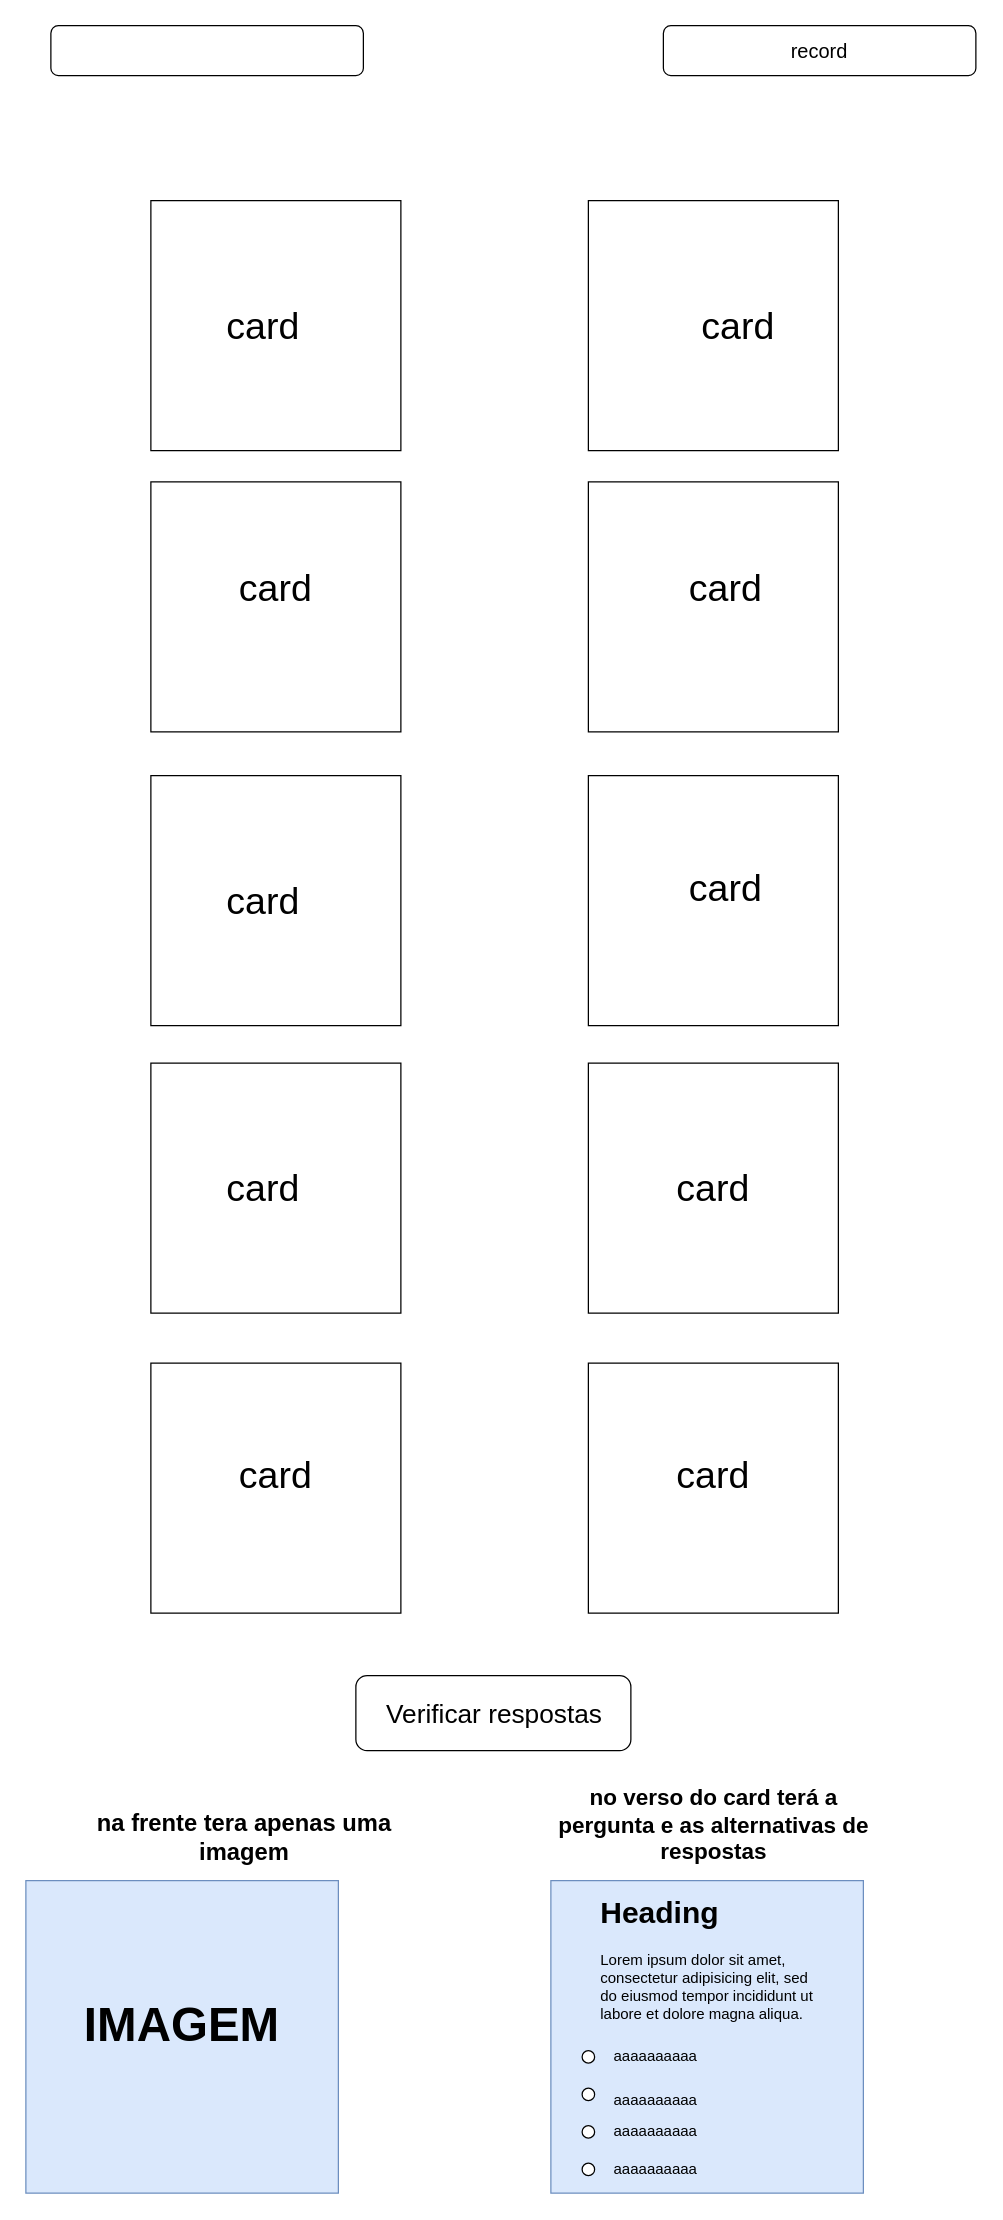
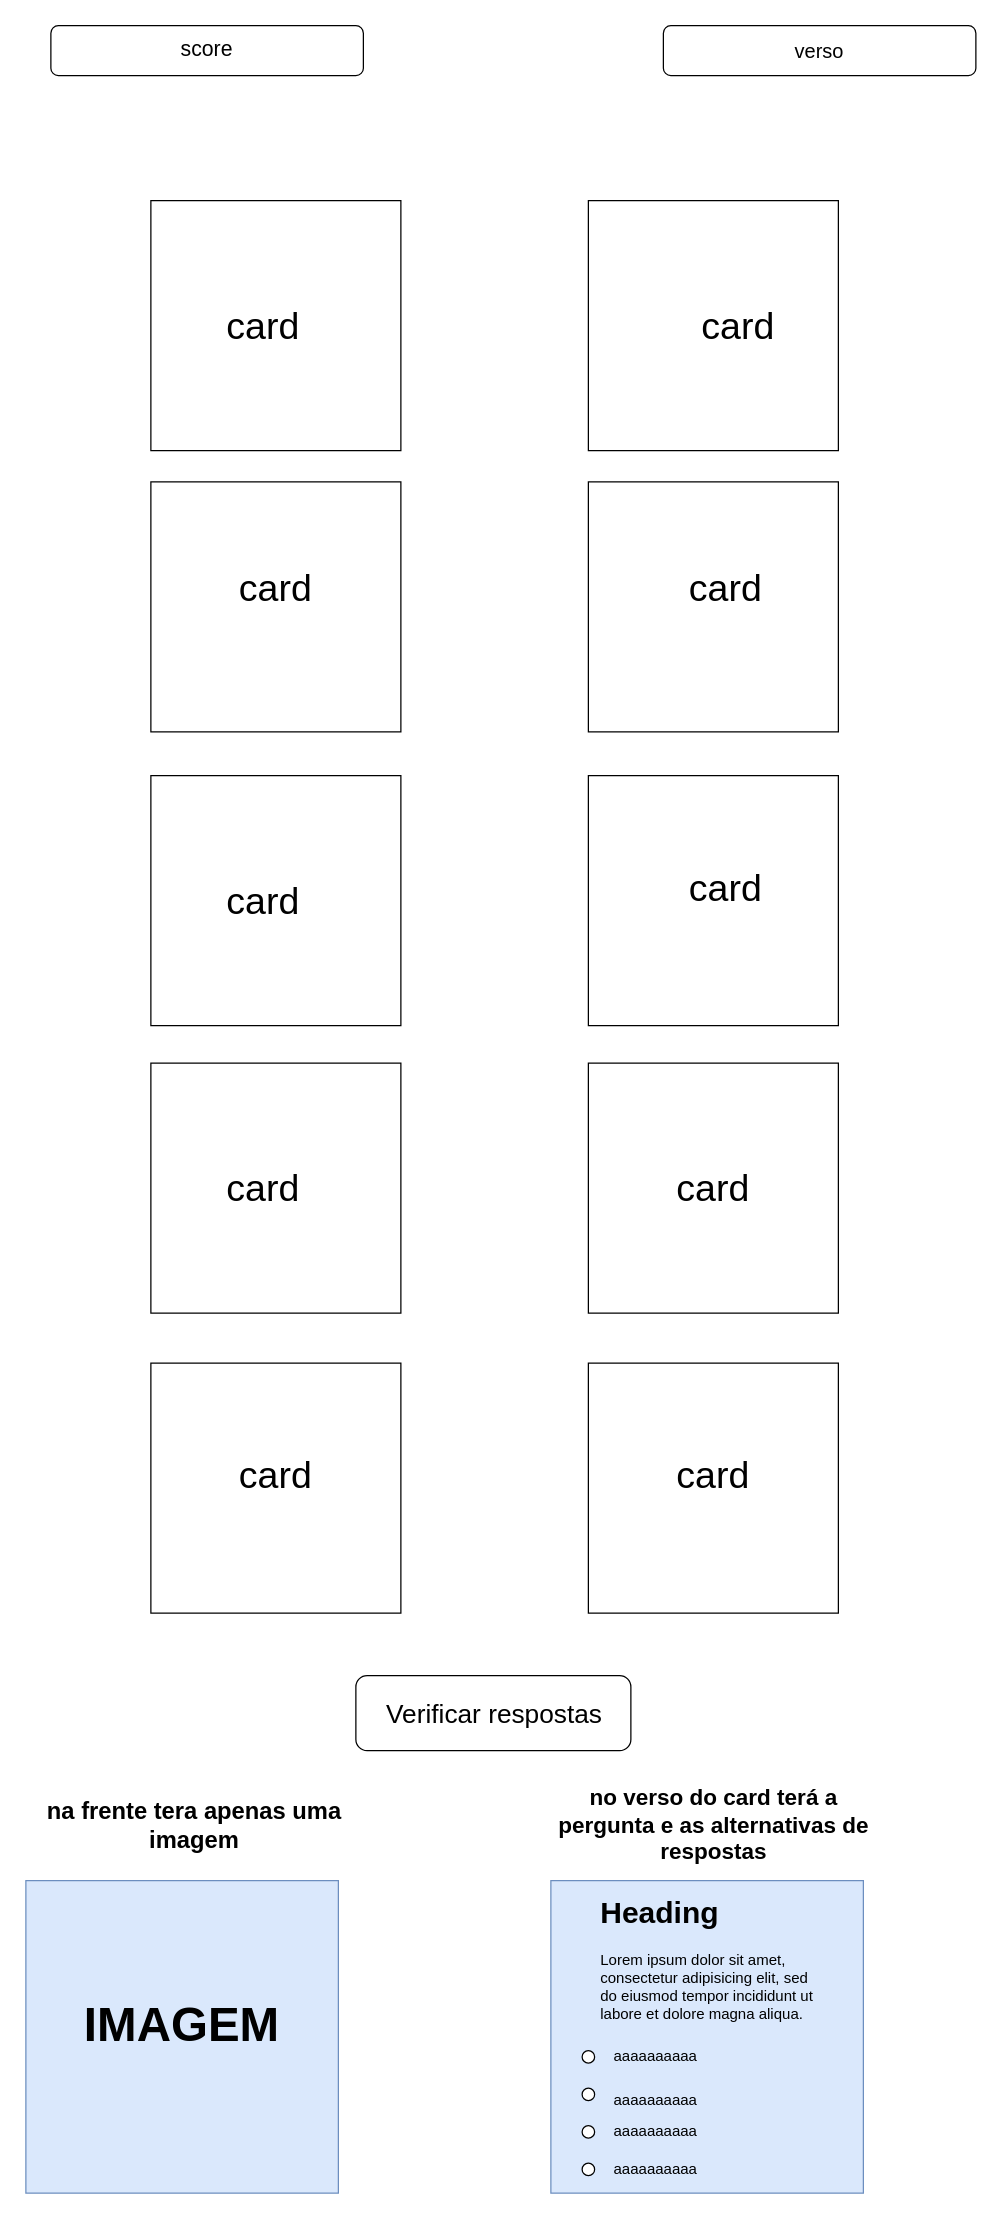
+ <mxCell id="26" value="&lt;font style=&quot;font-size: 17px&quot;&gt;score&lt;/font&gt;" style="text;html=1;strokeColor=none;fillColor=none;align=center;verticalAlign=middle;whiteSpace=wrap;rounded=0;" vertex="1" parent="1"><mxGeometry x="145" y="30" width="40" height="20" as="geometry" /></mxCell>
- <mxCell id="27" value="&lt;font style=&quot;font-size: 16px&quot;&gt;record&lt;/font&gt;" style="text;html=1;strokeColor=none;fillColor=none;align=center;verticalAlign=middle;whiteSpace=wrap;rounded=0;" vertex="1" parent="1"><mxGeometry x="635" y="30" width="40" height="20" as="geometry" /></mxCell>
+ <mxCell id="27" value="&lt;font style=&quot;font-size: 16px&quot;&gt;verso&lt;/font&gt;" style="text;html=1;strokeColor=none;fillColor=none;align=center;verticalAlign=middle;whiteSpace=wrap;rounded=0;" vertex="1" parent="1"><mxGeometry x="635" y="30" width="40" height="20" as="geometry" /></mxCell>
- <mxCell id="41" value="&lt;font style=&quot;font-size: 19px&quot;&gt;&lt;b&gt;na frente tera apenas uma imagem&lt;/b&gt;&lt;/font&gt;" style="text;html=1;strokeColor=none;fillColor=none;align=center;verticalAlign=middle;whiteSpace=wrap;rounded=0;" vertex="1" parent="1"><mxGeometry x="70" y="1460" width="250" height="20" as="geometry" /></mxCell>
+ <mxCell id="41" value="&lt;font style=&quot;font-size: 19px&quot;&gt;&lt;b&gt;na frente tera apenas uma imagem&lt;/b&gt;&lt;/font&gt;" style="text;html=1;strokeColor=none;fillColor=none;align=center;verticalAlign=middle;whiteSpace=wrap;rounded=0;" vertex="1" parent="1"><mxGeometry x="30" y="1450" width="250" height="20" as="geometry" /></mxCell>
